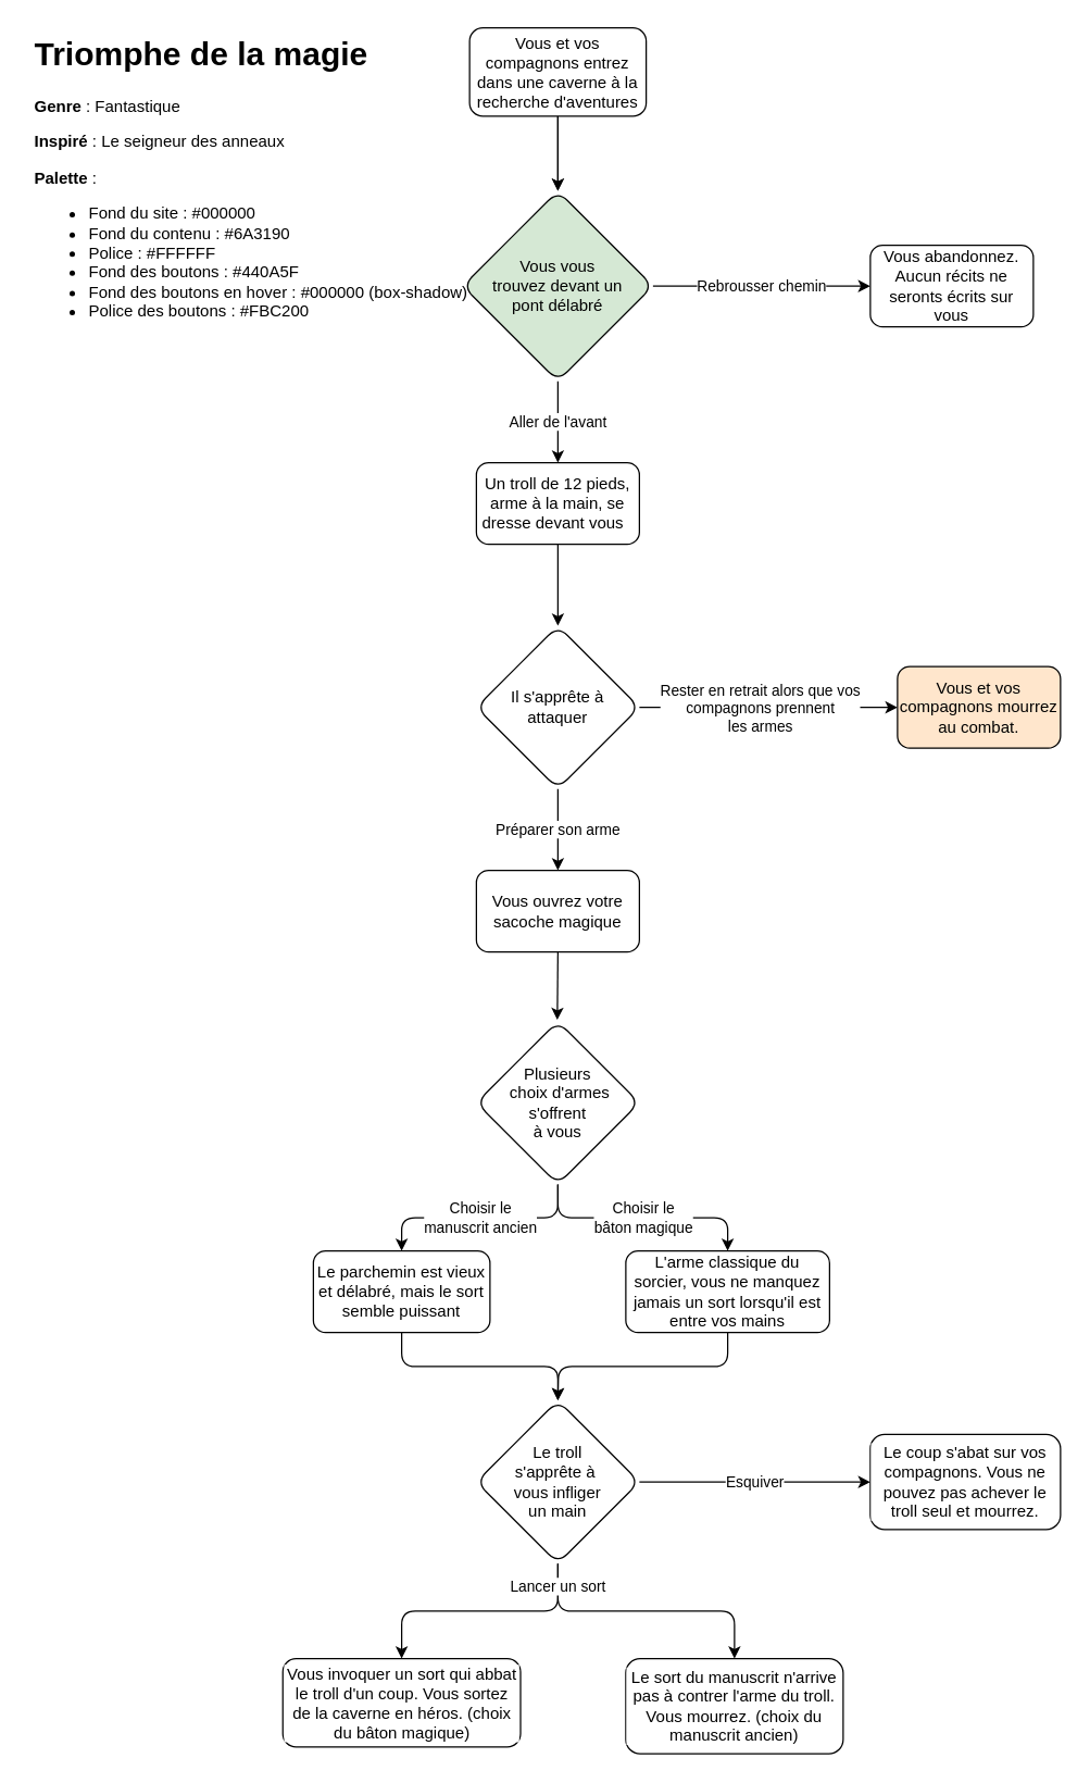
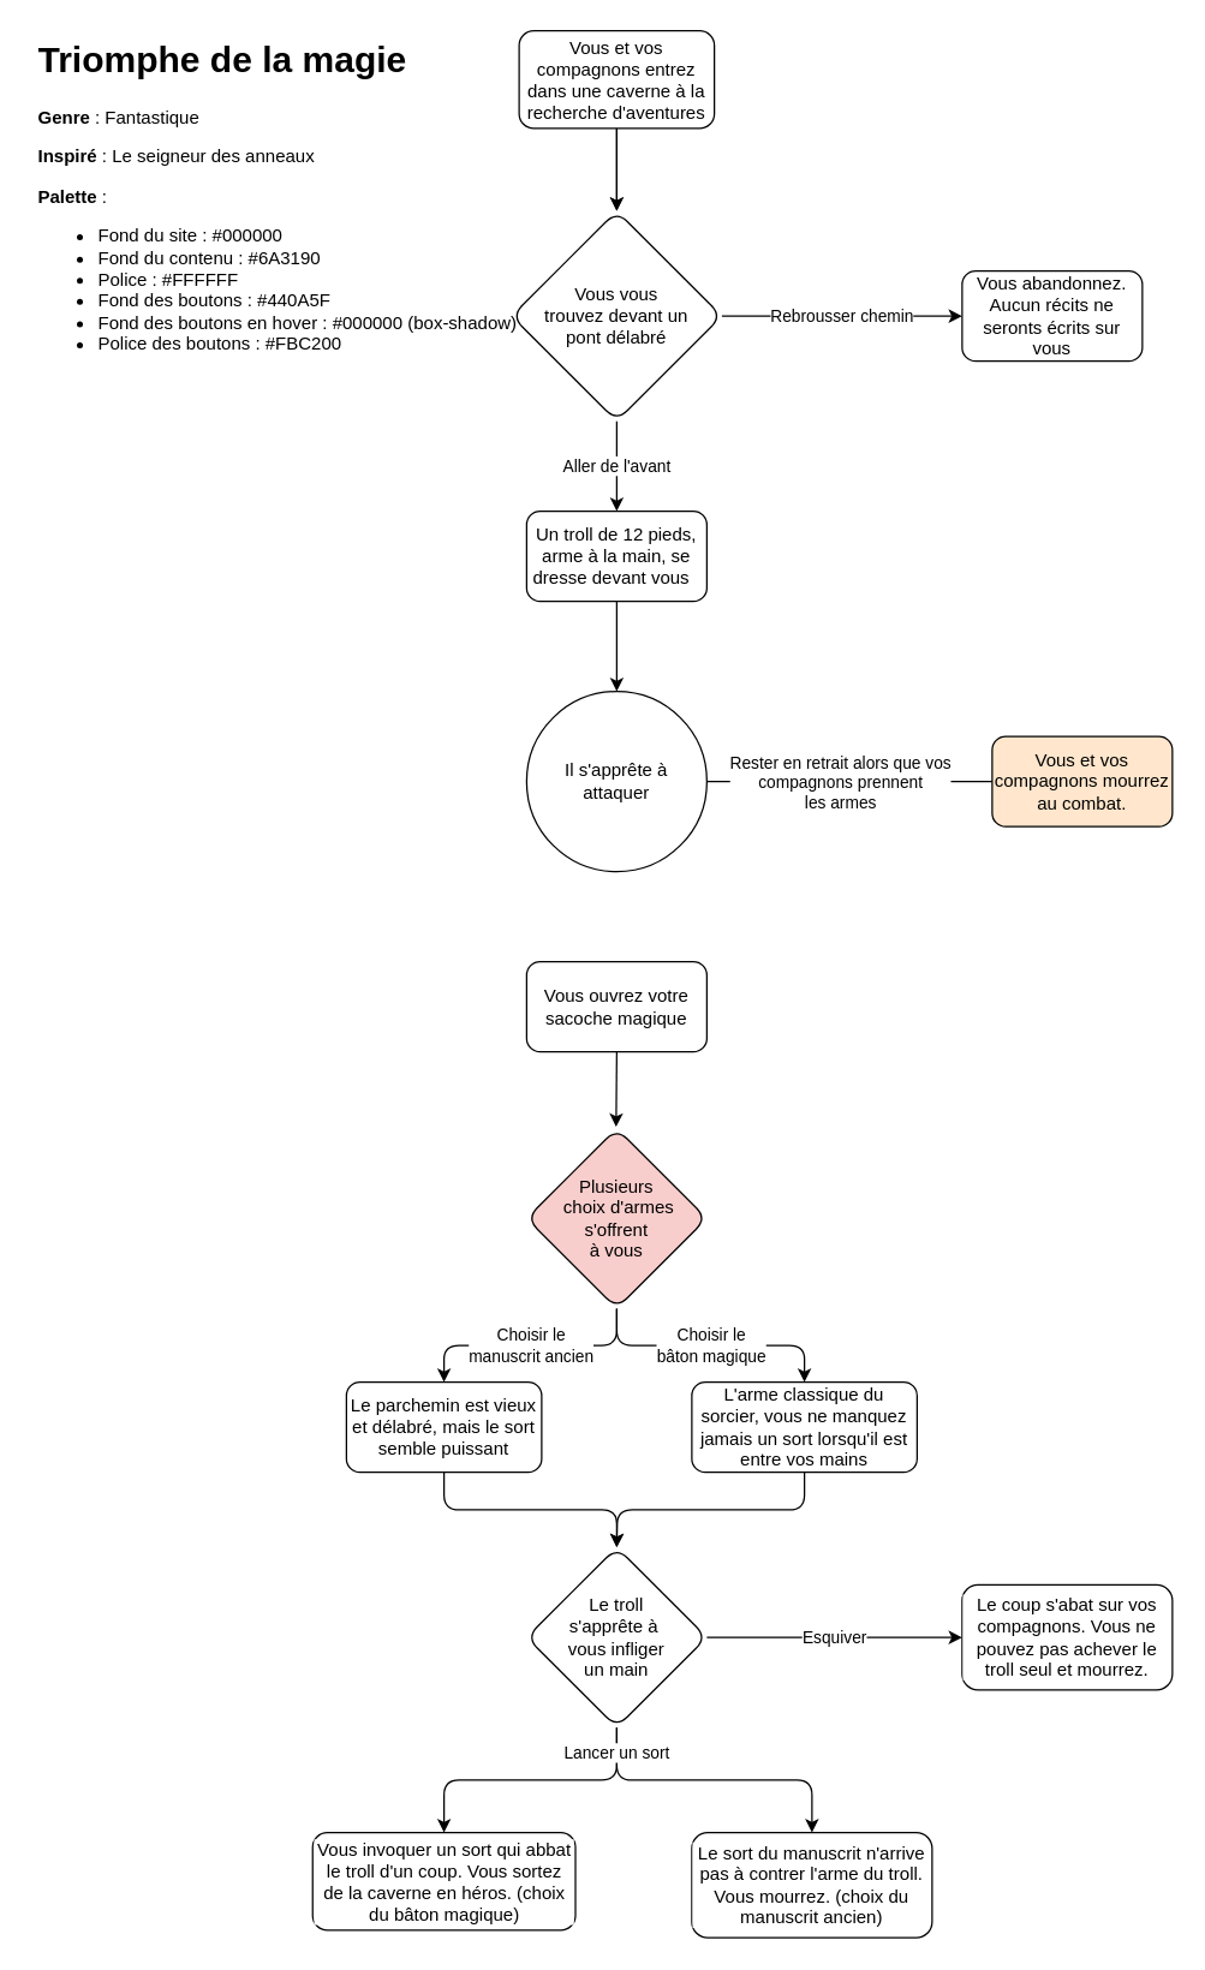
- <mxCell id="7" value="Vous vous &lt;br&gt;trouvez&amp;nbsp;devant un &lt;br&gt;pont délabré" style="rhombus;whiteSpace=wrap;html=1;rounded=1;fillColor=#d5e8d4;" parent="1" vertex="1"><mxGeometry x="340" y="140" width="140" height="140" as="geometry" /></mxCell>
+ <mxCell id="7" value="Vous vous &lt;br&gt;trouvez&amp;nbsp;devant un &lt;br&gt;pont délabré" style="rhombus;whiteSpace=wrap;html=1;rounded=1;" parent="1" vertex="1"><mxGeometry x="340" y="140" width="140" height="140" as="geometry" /></mxCell>
- <mxCell id="14" value="Il s'apprête à &lt;br&gt;attaquer" style="rhombus;whiteSpace=wrap;html=1;rounded=1;" parent="1" vertex="1"><mxGeometry x="350" y="460" width="120" height="120" as="geometry" /></mxCell>
+ <mxCell id="14" value="Il s'apprête à &lt;br&gt;attaquer" style="ellipse;whiteSpace=wrap;html=1;" parent="1" vertex="1"><mxGeometry x="350" y="460" width="120" height="120" as="geometry" /></mxCell>
- <mxCell id="11" style="edgeStyle=elbowEdgeStyle;html=1;exitX=1;exitY=0.5;exitDx=0;exitDy=0;entryX=0;entryY=0.5;entryDx=0;entryDy=0;" parent="1" source="14" target="23" edge="1"><mxGeometry relative="1" as="geometry" /></mxCell>
+ <mxCell id="11" style="edgeStyle=elbowEdgeStyle;html=1;exitX=1;exitY=0.5;exitDx=0;exitDy=0;entryX=0;entryY=0.5;entryDx=0;entryDy=0;endArrow=none;" parent="1" source="14" target="23" edge="1"><mxGeometry relative="1" as="geometry" /></mxCell>
- <mxCell id="13" value="Préparer son arme" style="edgeStyle=none;html=1;exitX=0.5;exitY=1;exitDx=0;exitDy=0;entryX=0.5;entryY=0;entryDx=0;entryDy=0;" parent="1" source="14" target="27" edge="1"><mxGeometry relative="1" as="geometry" /></mxCell>
- <mxCell id="21" value="Plusieurs&lt;br&gt;&amp;nbsp;choix d'armes &lt;br&gt;s'offrent&lt;br&gt;à vous" style="rhombus;whiteSpace=wrap;html=1;rounded=1;" parent="1" vertex="1"><mxGeometry x="350" y="751" width="120" height="120" as="geometry" /></mxCell>
+ <mxCell id="21" value="Plusieurs&lt;br&gt;&amp;nbsp;choix d'armes &lt;br&gt;s'offrent&lt;br&gt;à vous" style="rhombus;whiteSpace=wrap;html=1;rounded=1;fillColor=#f8cecc;" parent="1" vertex="1"><mxGeometry x="350" y="751" width="120" height="120" as="geometry" /></mxCell>
